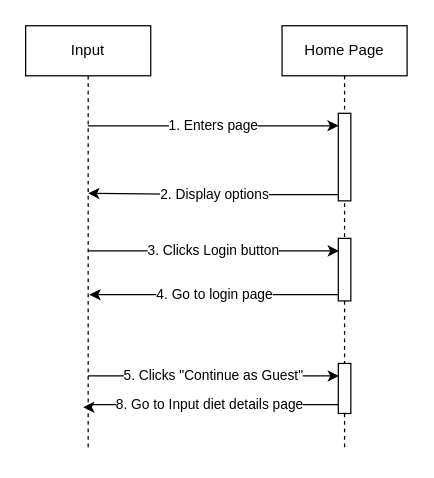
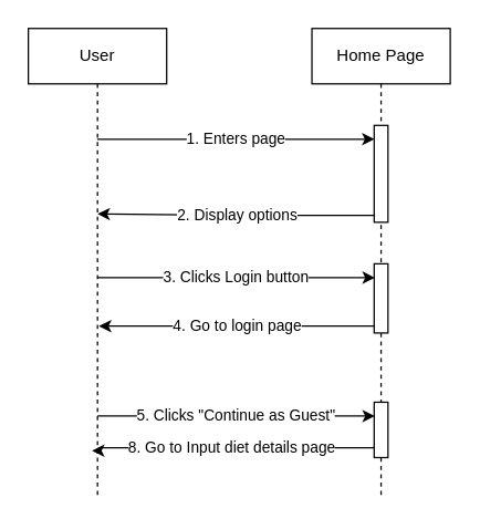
- <mxCell id="2" value="Input" style="shape=umlLifeline;perimeter=lifelinePerimeter;whiteSpace=wrap;html=1;container=1;dropTarget=0;collapsible=0;recursiveResize=0;outlineConnect=0;portConstraint=eastwest;newEdgeStyle={&quot;edgeStyle&quot;:&quot;elbowEdgeStyle&quot;,&quot;elbow&quot;:&quot;vertical&quot;,&quot;curved&quot;:0,&quot;rounded&quot;:0};" vertex="1" parent="1"><mxGeometry x="20" y="20" width="100" height="340" as="geometry" /></mxCell>
+ <mxCell id="2" value="User" style="shape=umlLifeline;perimeter=lifelinePerimeter;whiteSpace=wrap;html=1;container=1;dropTarget=0;collapsible=0;recursiveResize=0;outlineConnect=0;portConstraint=eastwest;newEdgeStyle={&quot;edgeStyle&quot;:&quot;elbowEdgeStyle&quot;,&quot;elbow&quot;:&quot;vertical&quot;,&quot;curved&quot;:0,&quot;rounded&quot;:0};" vertex="1" parent="1"><mxGeometry x="20" y="20" width="100" height="340" as="geometry" /></mxCell>
